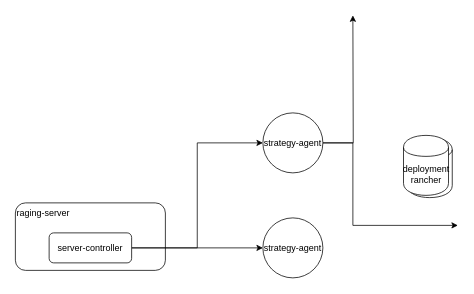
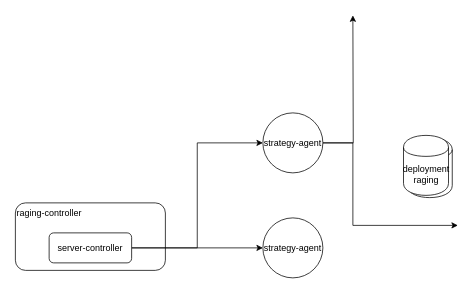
- <mxCell id="12" value="deployment&lt;br&gt;rancher" style="shape=cylinder;whiteSpace=wrap;html=1;boundedLbl=1;backgroundOutline=1;align=center;" vertex="1" parent="10"><mxGeometry width="60" height="80" as="geometry" /></mxCell>
+ <mxCell id="12" value="deployment&lt;br&gt;raging" style="shape=cylinder;whiteSpace=wrap;html=1;boundedLbl=1;backgroundOutline=1;align=center;" vertex="1" parent="10"><mxGeometry width="60" height="80" as="geometry" /></mxCell>
- <mxCell id="2" value="raging-server" style="rounded=1;whiteSpace=wrap;html=1;align=left;verticalAlign=top;" vertex="1" parent="1"><mxGeometry x="20" y="270" width="200" height="90" as="geometry" /></mxCell>
+ <mxCell id="2" value="raging-controller" style="rounded=1;whiteSpace=wrap;html=1;align=left;verticalAlign=top;" vertex="1" parent="1"><mxGeometry x="20" y="270" width="200" height="90" as="geometry" /></mxCell>
